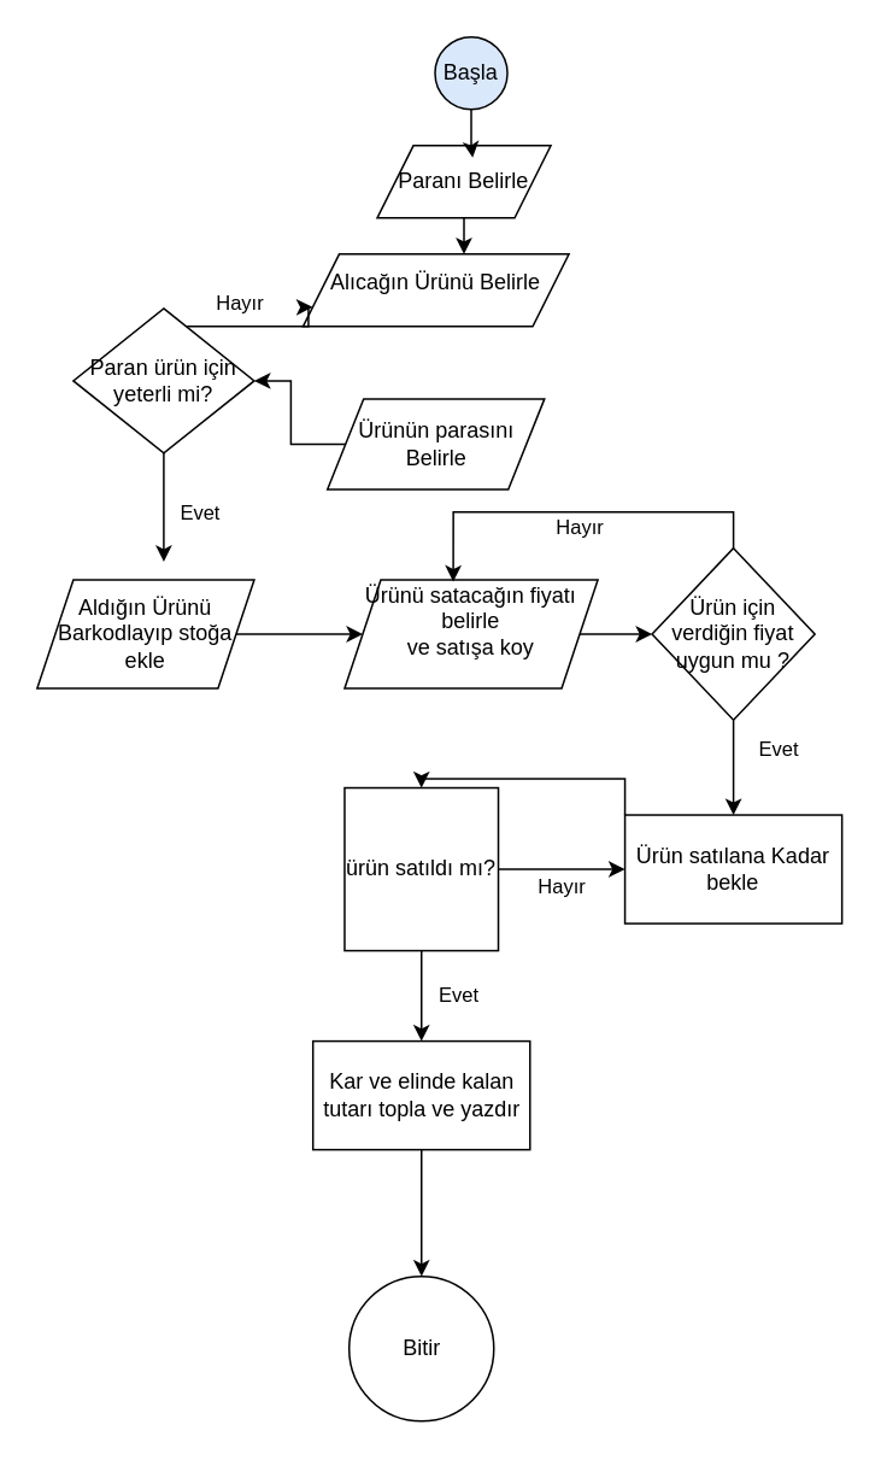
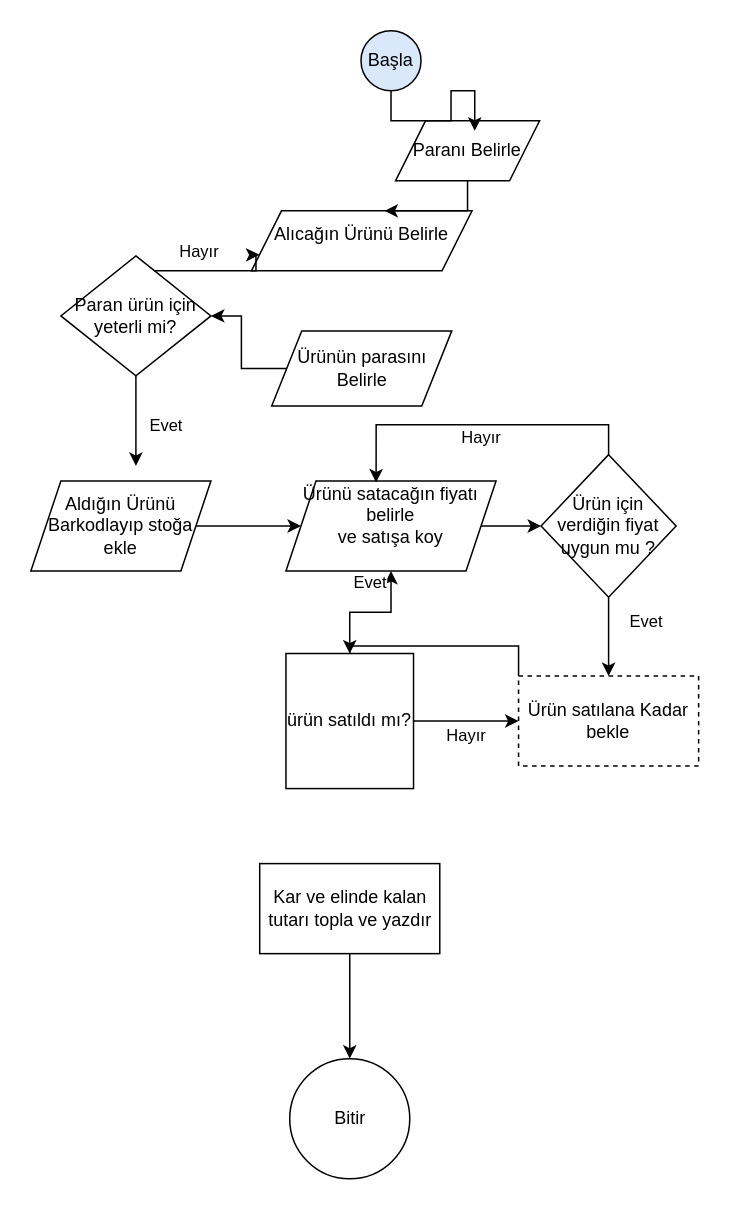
- <mxCell id="3" value="Paranı Belirle" style="shape=parallelogram;perimeter=parallelogramPerimeter;whiteSpace=wrap;html=1;fixedSize=1;" vertex="1" parent="1"><mxGeometry x="208" y="80" width="96" height="40" as="geometry" /></mxCell>
+ <mxCell id="3" value="Paranı Belirle" style="shape=parallelogram;perimeter=parallelogramPerimeter;whiteSpace=wrap;html=1;fixedSize=1;" vertex="1" parent="1"><mxGeometry x="263" y="80" width="96" height="40" as="geometry" /></mxCell>
- <mxCell id="21" value="Ürün satılana Kadar bekle" style="whiteSpace=wrap;html=1;" vertex="1" parent="1"><mxGeometry x="345" y="450" width="120" height="60" as="geometry" /></mxCell>
+ <mxCell id="21" value="Ürün satılana Kadar bekle" style="whiteSpace=wrap;html=1;dashed=1;" vertex="1" parent="1"><mxGeometry x="345" y="450" width="120" height="60" as="geometry" /></mxCell>
- <mxCell id="22" value="Evet" style="edgeStyle=orthogonalEdgeStyle;rounded=0;orthogonalLoop=1;jettySize=auto;html=1;" edge="1" parent="1" source="24" target="26"><mxGeometry y="20" relative="1" as="geometry"><mxPoint as="offset" /></mxGeometry></mxCell>
+ <mxCell id="22" value="Evet" style="edgeStyle=orthogonalEdgeStyle;rounded=0;orthogonalLoop=1;jettySize=auto;html=1;" edge="1" parent="1" source="24" target="16"><mxGeometry y="20" relative="1" as="geometry"><mxPoint as="offset" /></mxGeometry></mxCell>
